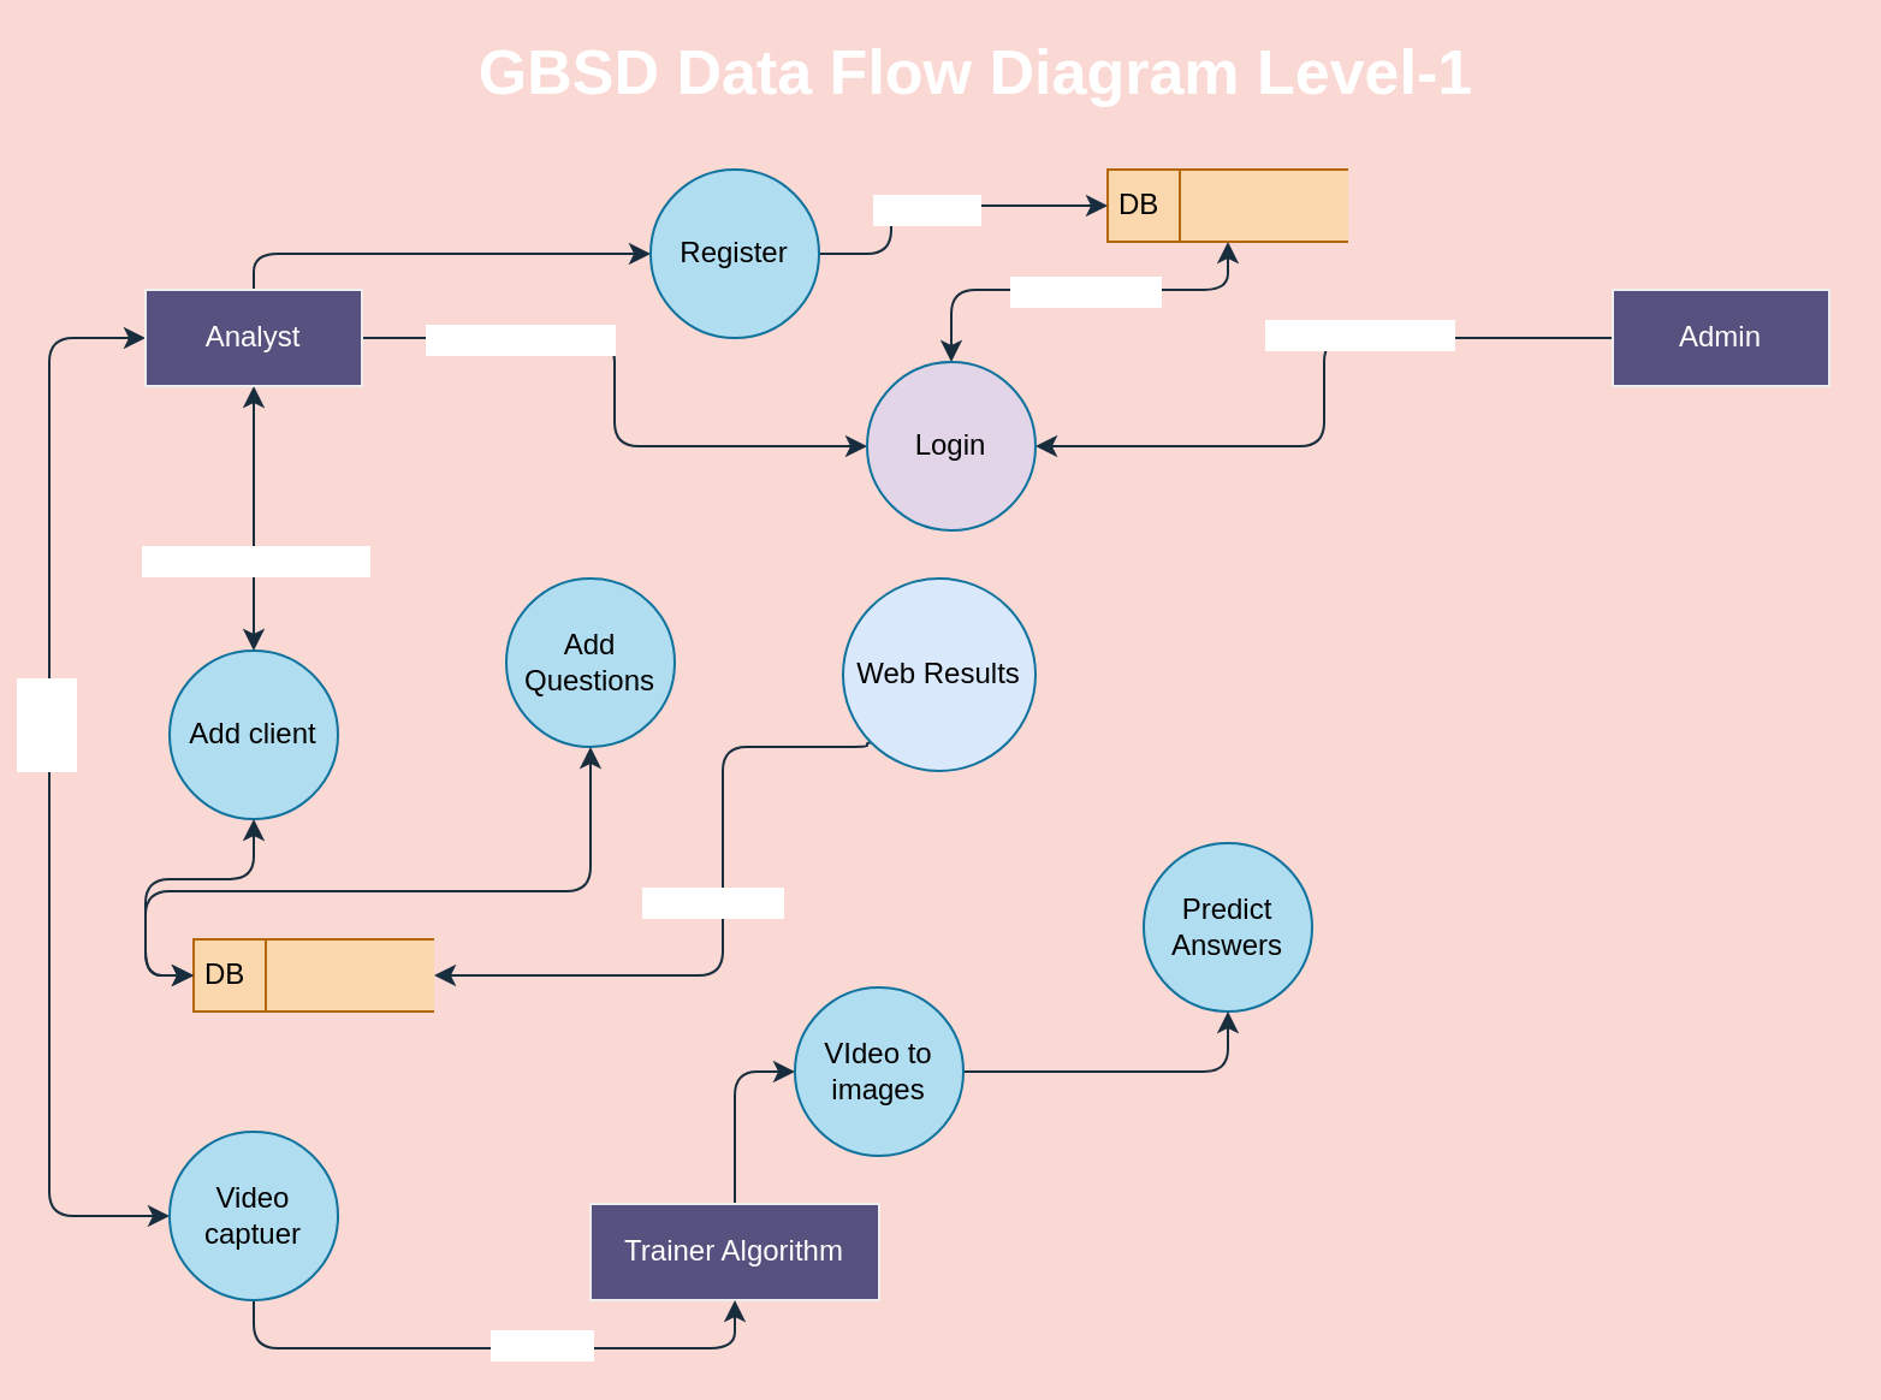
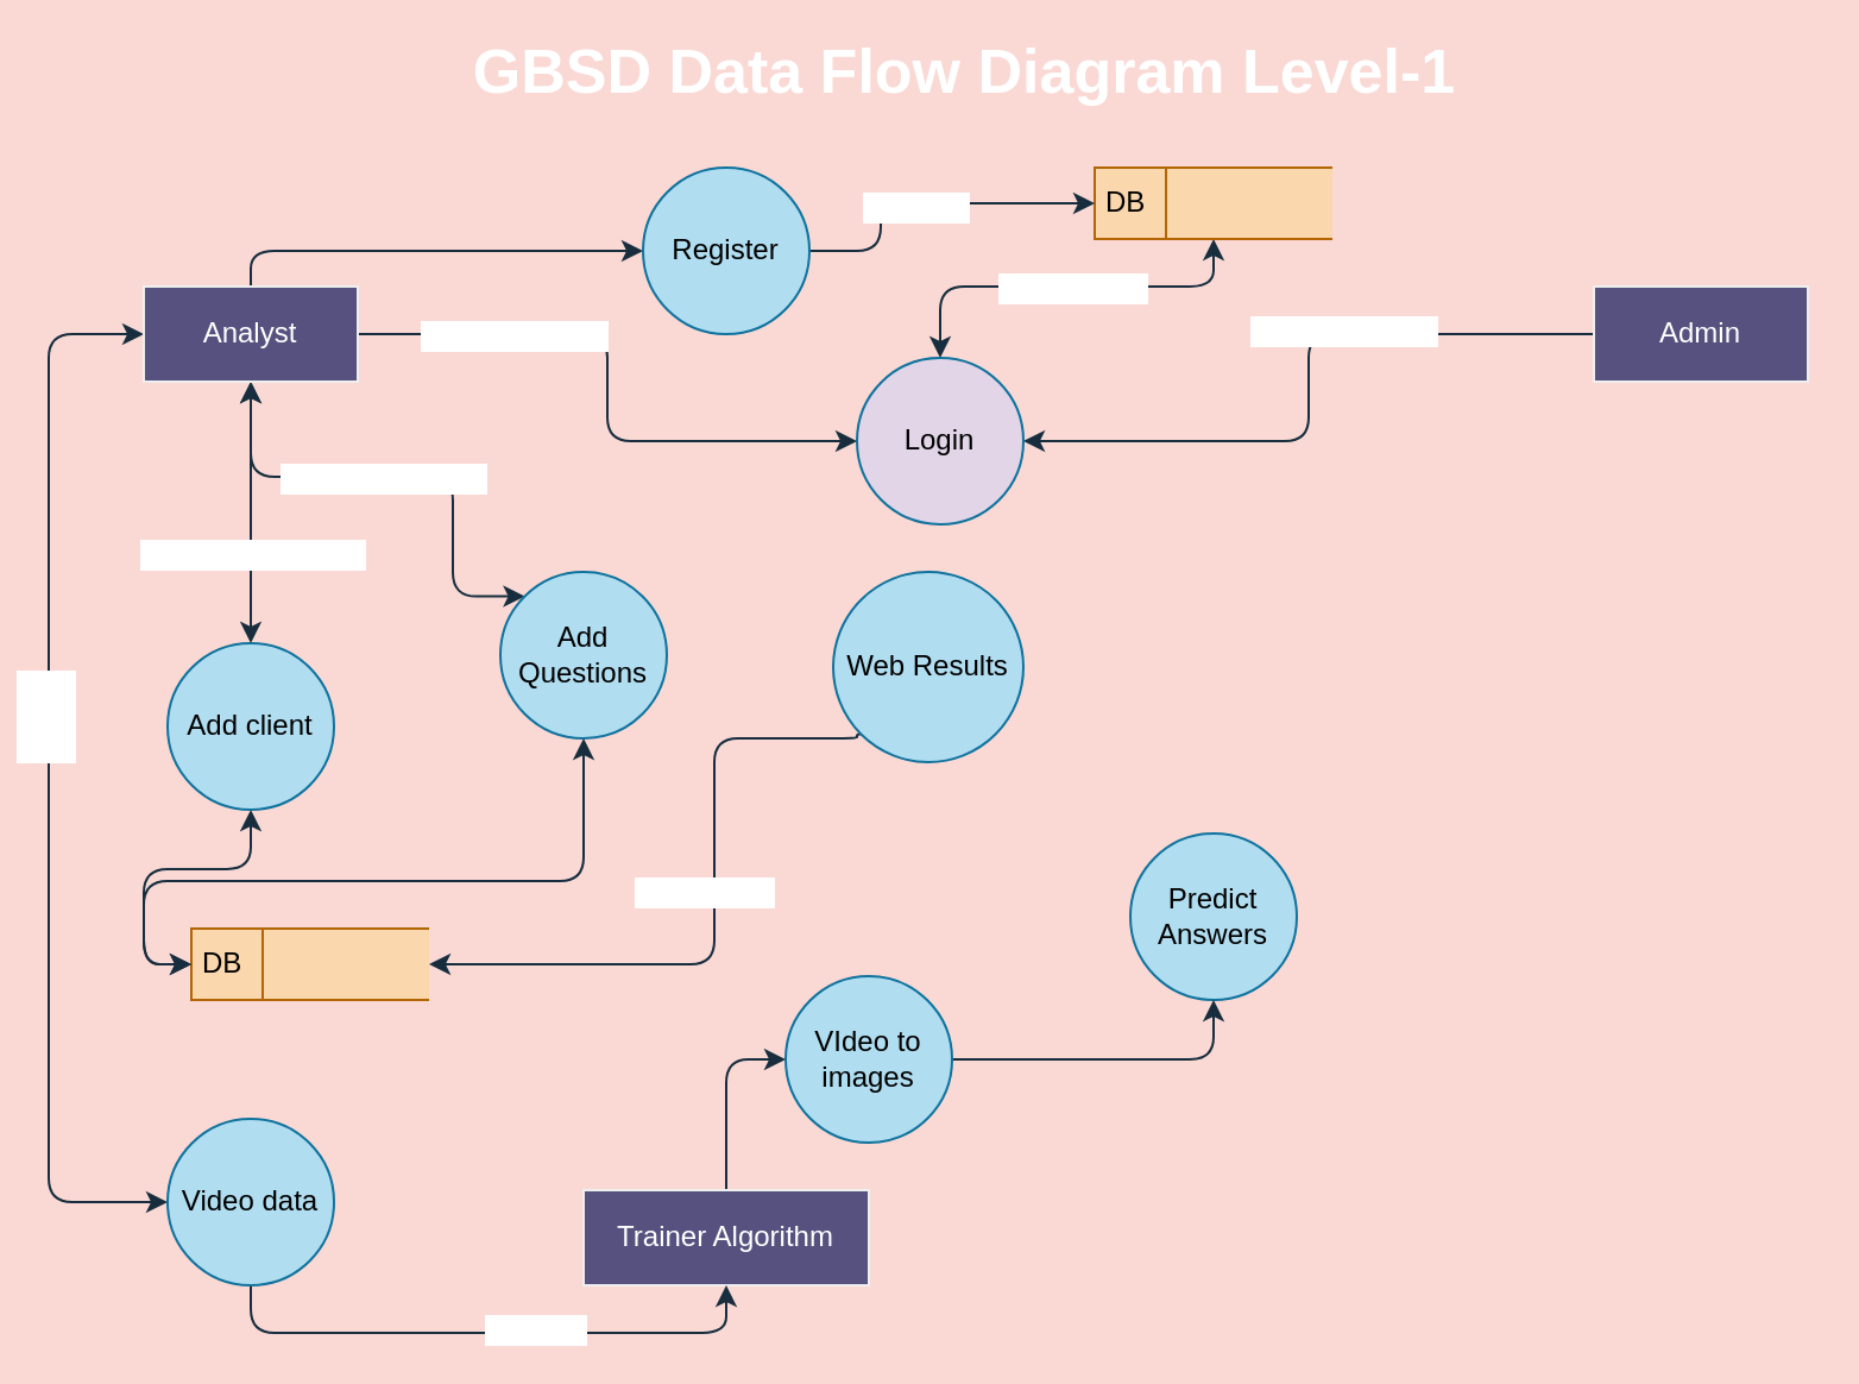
+ <mxCell id="7" style="edgeStyle=orthogonalEdgeStyle;curved=0;rounded=1;sketch=0;orthogonalLoop=1;jettySize=auto;html=1;exitX=0.5;exitY=1;exitDx=0;exitDy=0;startArrow=classic;startFill=1;strokeColor=#182E3E;entryX=0;entryY=0;entryDx=0;entryDy=0;" edge="1" parent="1" source="11" target="29"><mxGeometry relative="1" as="geometry"><Array as="points"><mxPoint x="105" y="200" /><mxPoint x="190" y="200" /><mxPoint x="190" y="250" /></Array></mxGeometry></mxCell>
+ <mxCell id="8" value="fill question form()" style="edgeLabel;html=1;align=center;verticalAlign=middle;resizable=0;points=[];fontColor=#FFFFFF;" vertex="1" connectable="0" parent="7"><mxGeometry x="-0.209" y="2" relative="1" as="geometry"><mxPoint x="14" y="2" as="offset" /></mxGeometry></mxCell>
- <mxCell id="38" value="Web Results" style="ellipse;whiteSpace=wrap;html=1;aspect=fixed;rounded=0;sketch=0;strokeColor=#10739e;fillColor=#dae8fc;" vertex="1" parent="1"><mxGeometry x="350" y="240" width="80" height="80" as="geometry" /></mxCell>
+ <mxCell id="38" value="Web Results" style="ellipse;whiteSpace=wrap;html=1;aspect=fixed;rounded=0;sketch=0;strokeColor=#10739e;fillColor=#b1ddf0;" vertex="1" parent="1"><mxGeometry x="350" y="240" width="80" height="80" as="geometry" /></mxCell>
- <mxCell id="33" value="Video captuer" style="ellipse;whiteSpace=wrap;html=1;aspect=fixed;rounded=0;sketch=0;strokeColor=#10739e;fillColor=#b1ddf0;" vertex="1" parent="1"><mxGeometry x="70" y="470" width="70" height="70" as="geometry" /></mxCell>
+ <mxCell id="33" value="Video data" style="ellipse;whiteSpace=wrap;html=1;aspect=fixed;rounded=0;sketch=0;strokeColor=#10739e;fillColor=#b1ddf0;" vertex="1" parent="1"><mxGeometry x="70" y="470" width="70" height="70" as="geometry" /></mxCell>
